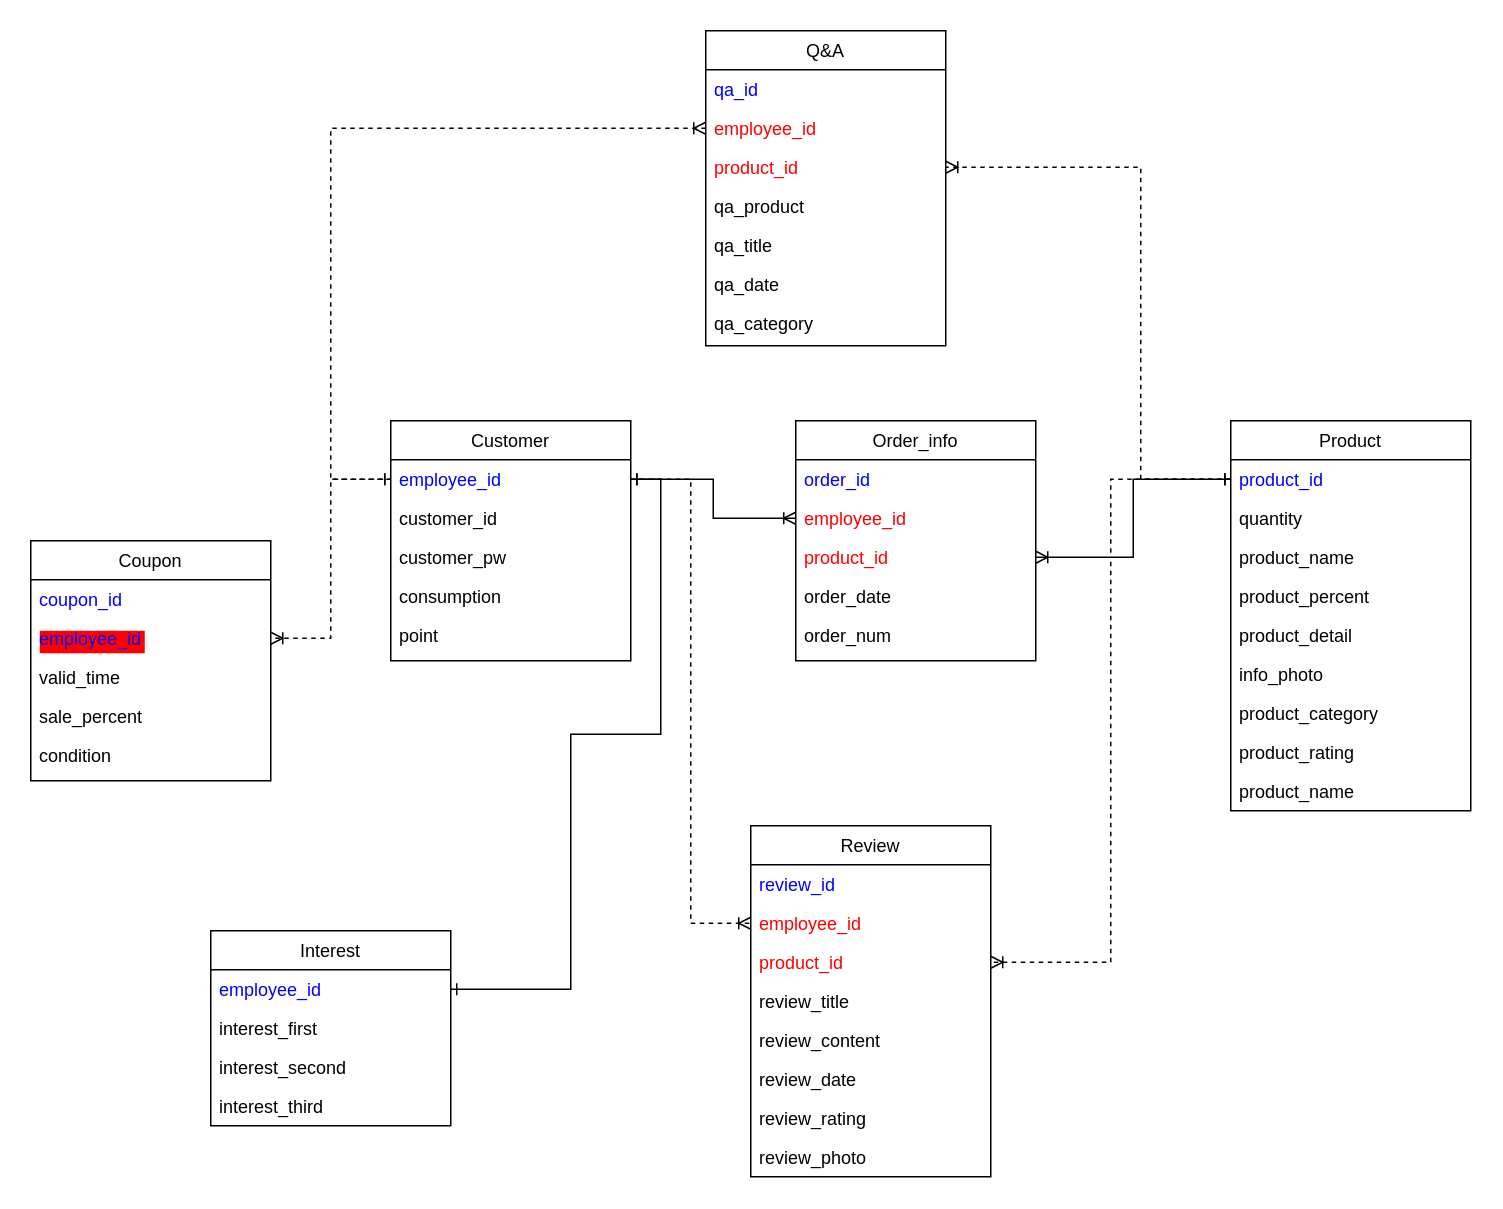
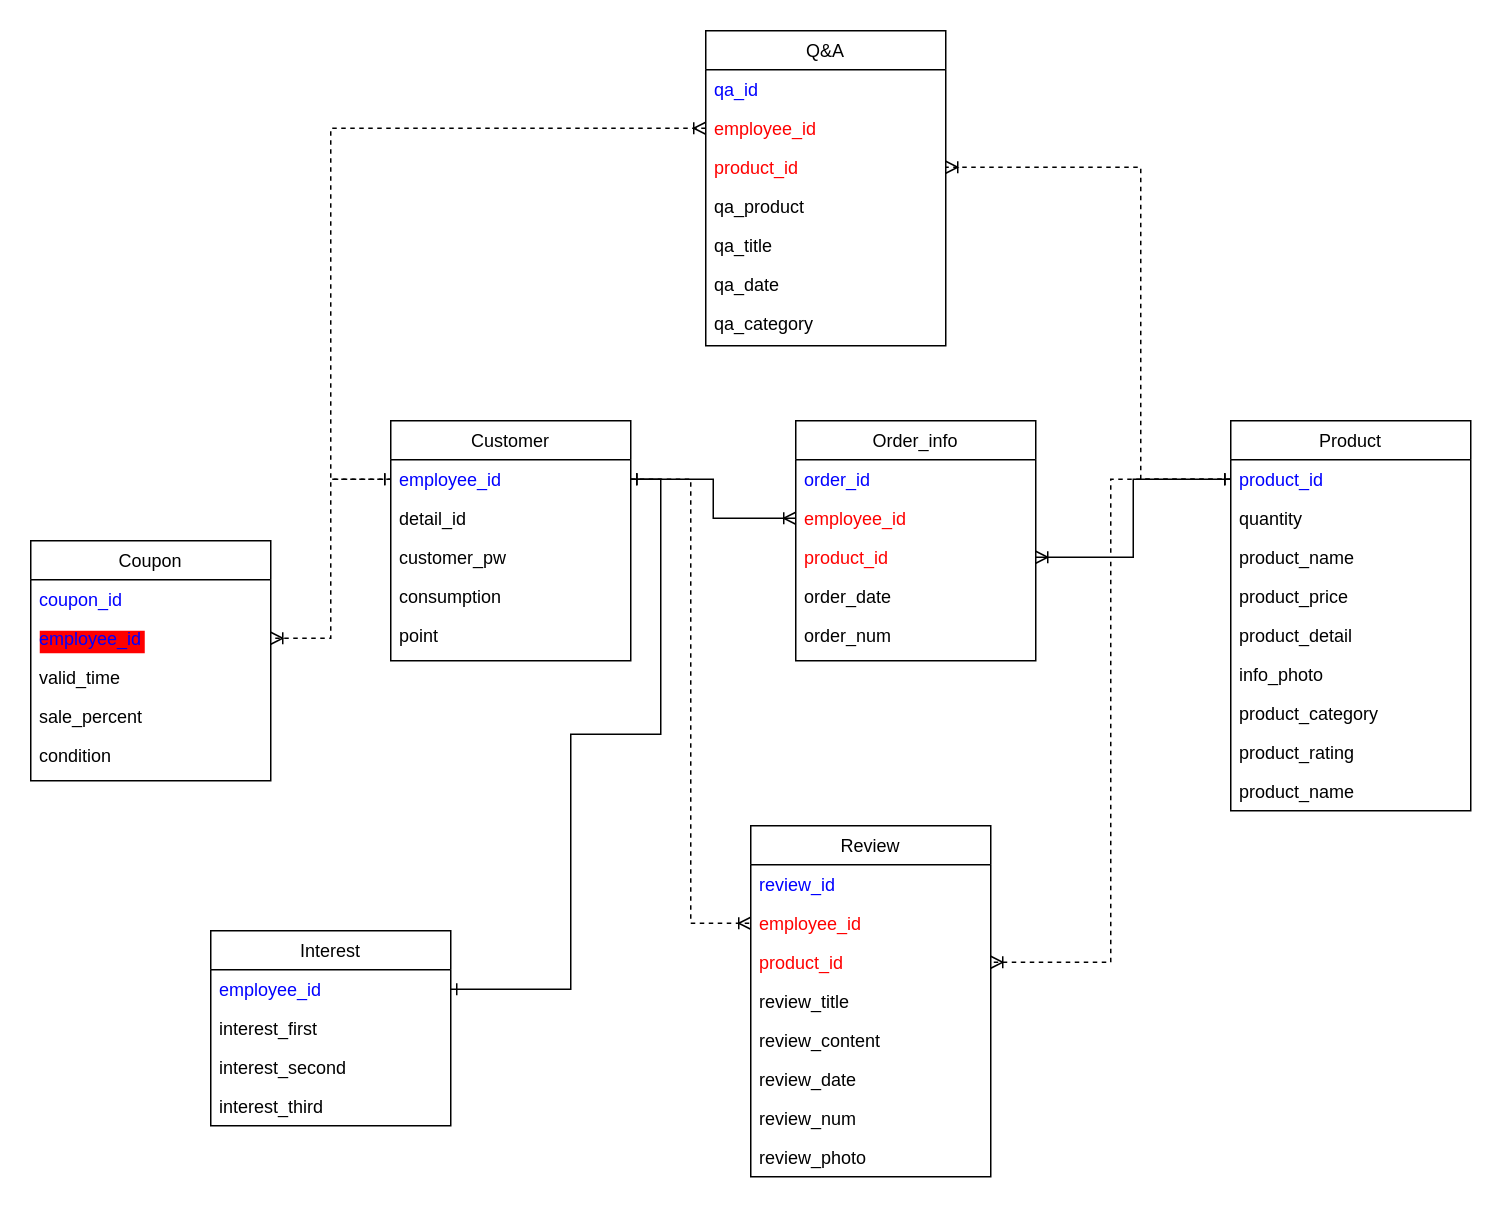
- <mxCell id="4" value="customer_id" style="text;align=left;verticalAlign=top;spacingLeft=4;spacingRight=4;overflow=hidden;rotatable=0;points=[[0,0.5],[1,0.5]];portConstraint=eastwest;rounded=0;shadow=0;html=0;" parent="2" vertex="1"><mxGeometry y="52" width="160" height="26" as="geometry" /></mxCell>
+ <mxCell id="4" value="detail_id" style="text;align=left;verticalAlign=top;spacingLeft=4;spacingRight=4;overflow=hidden;rotatable=0;points=[[0,0.5],[1,0.5]];portConstraint=eastwest;rounded=0;shadow=0;html=0;" parent="2" vertex="1"><mxGeometry y="52" width="160" height="26" as="geometry" /></mxCell>
- <mxCell id="19" value="product_percent" style="text;align=left;verticalAlign=top;spacingLeft=4;spacingRight=4;overflow=hidden;rotatable=0;points=[[0,0.5],[1,0.5]];portConstraint=eastwest;rounded=0;shadow=0;html=0;" parent="15" vertex="1"><mxGeometry y="104" width="160" height="26" as="geometry" /></mxCell>
+ <mxCell id="19" value="product_price" style="text;align=left;verticalAlign=top;spacingLeft=4;spacingRight=4;overflow=hidden;rotatable=0;points=[[0,0.5],[1,0.5]];portConstraint=eastwest;rounded=0;shadow=0;html=0;" parent="15" vertex="1"><mxGeometry y="104" width="160" height="26" as="geometry" /></mxCell>
- <mxCell id="46" value="review_rating&#10;" style="text;align=left;verticalAlign=top;spacingLeft=4;spacingRight=4;overflow=hidden;rotatable=0;points=[[0,0.5],[1,0.5]];portConstraint=eastwest;rounded=0;shadow=0;html=0;" parent="39" vertex="1"><mxGeometry y="182" width="160" height="26" as="geometry" /></mxCell>
+ <mxCell id="46" value="review_num&#10;" style="text;align=left;verticalAlign=top;spacingLeft=4;spacingRight=4;overflow=hidden;rotatable=0;points=[[0,0.5],[1,0.5]];portConstraint=eastwest;rounded=0;shadow=0;html=0;" parent="39" vertex="1"><mxGeometry y="182" width="160" height="26" as="geometry" /></mxCell>
